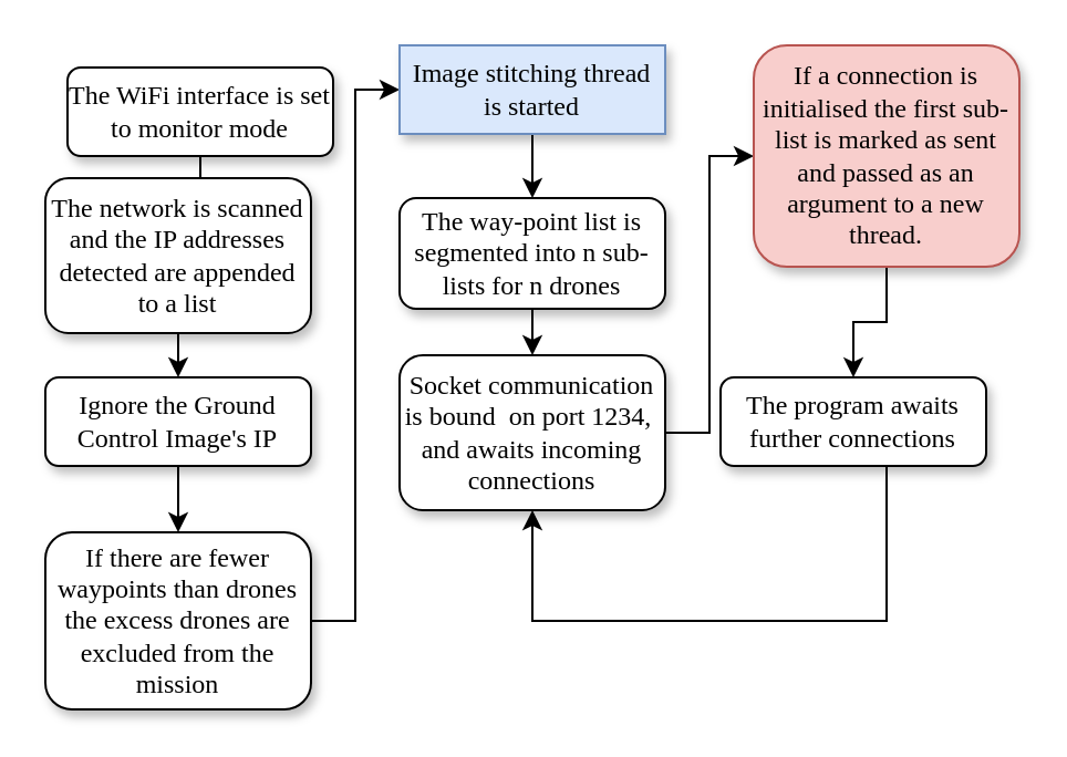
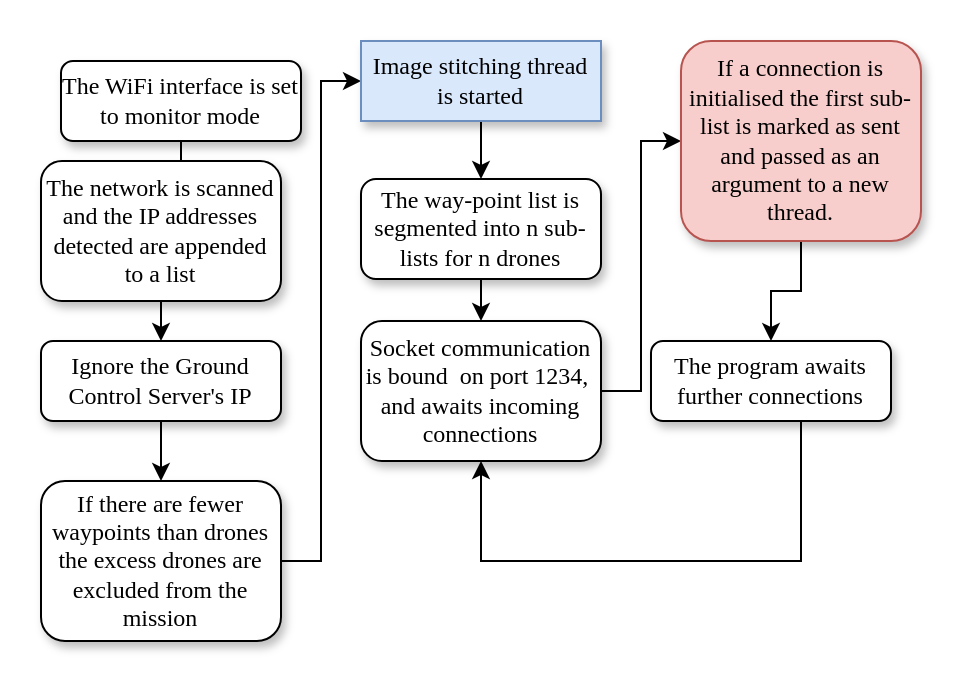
- <mxCell id="7" value="&lt;font face=&quot;Times New Roman&quot;&gt;Ignore the Ground Control Image's IP&lt;/font&gt;" style="rounded=1;whiteSpace=wrap;html=1;fontSize=12;glass=0;strokeWidth=1;shadow=1;" parent="1" vertex="1"><mxGeometry x="20" y="170" width="120" height="40" as="geometry" /></mxCell>
+ <mxCell id="7" value="&lt;font face=&quot;Times New Roman&quot;&gt;Ignore the Ground Control Server's IP&lt;/font&gt;" style="rounded=1;whiteSpace=wrap;html=1;fontSize=12;glass=0;strokeWidth=1;shadow=1;" parent="1" vertex="1"><mxGeometry x="20" y="170" width="120" height="40" as="geometry" /></mxCell>
